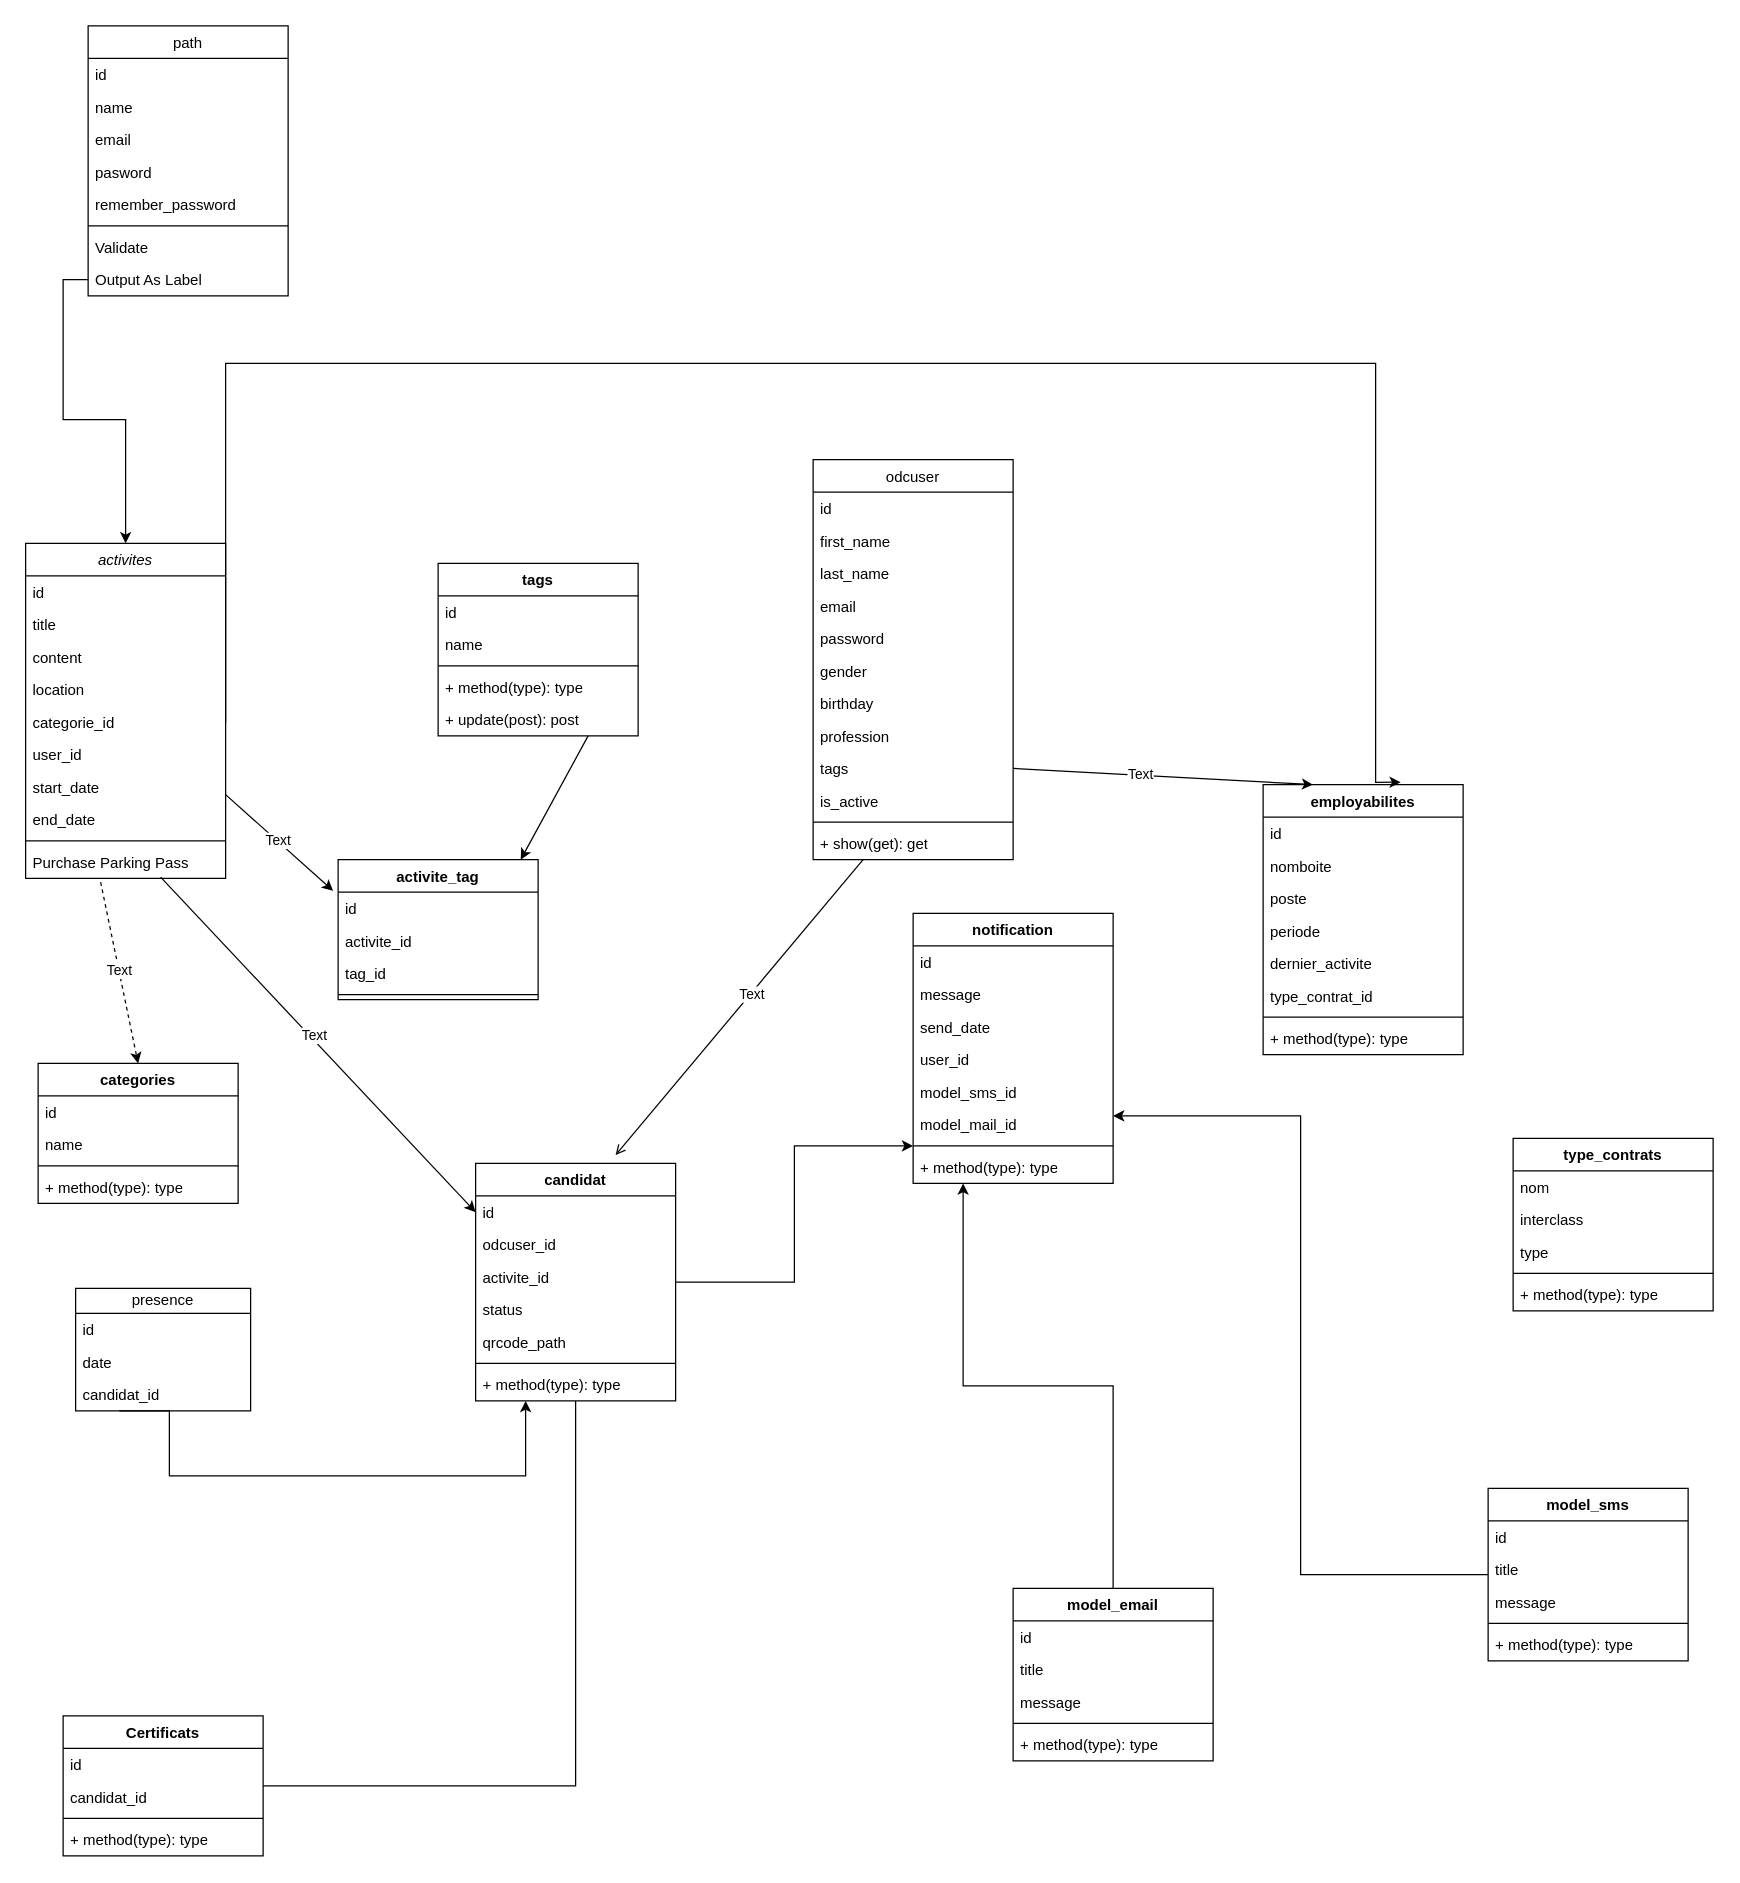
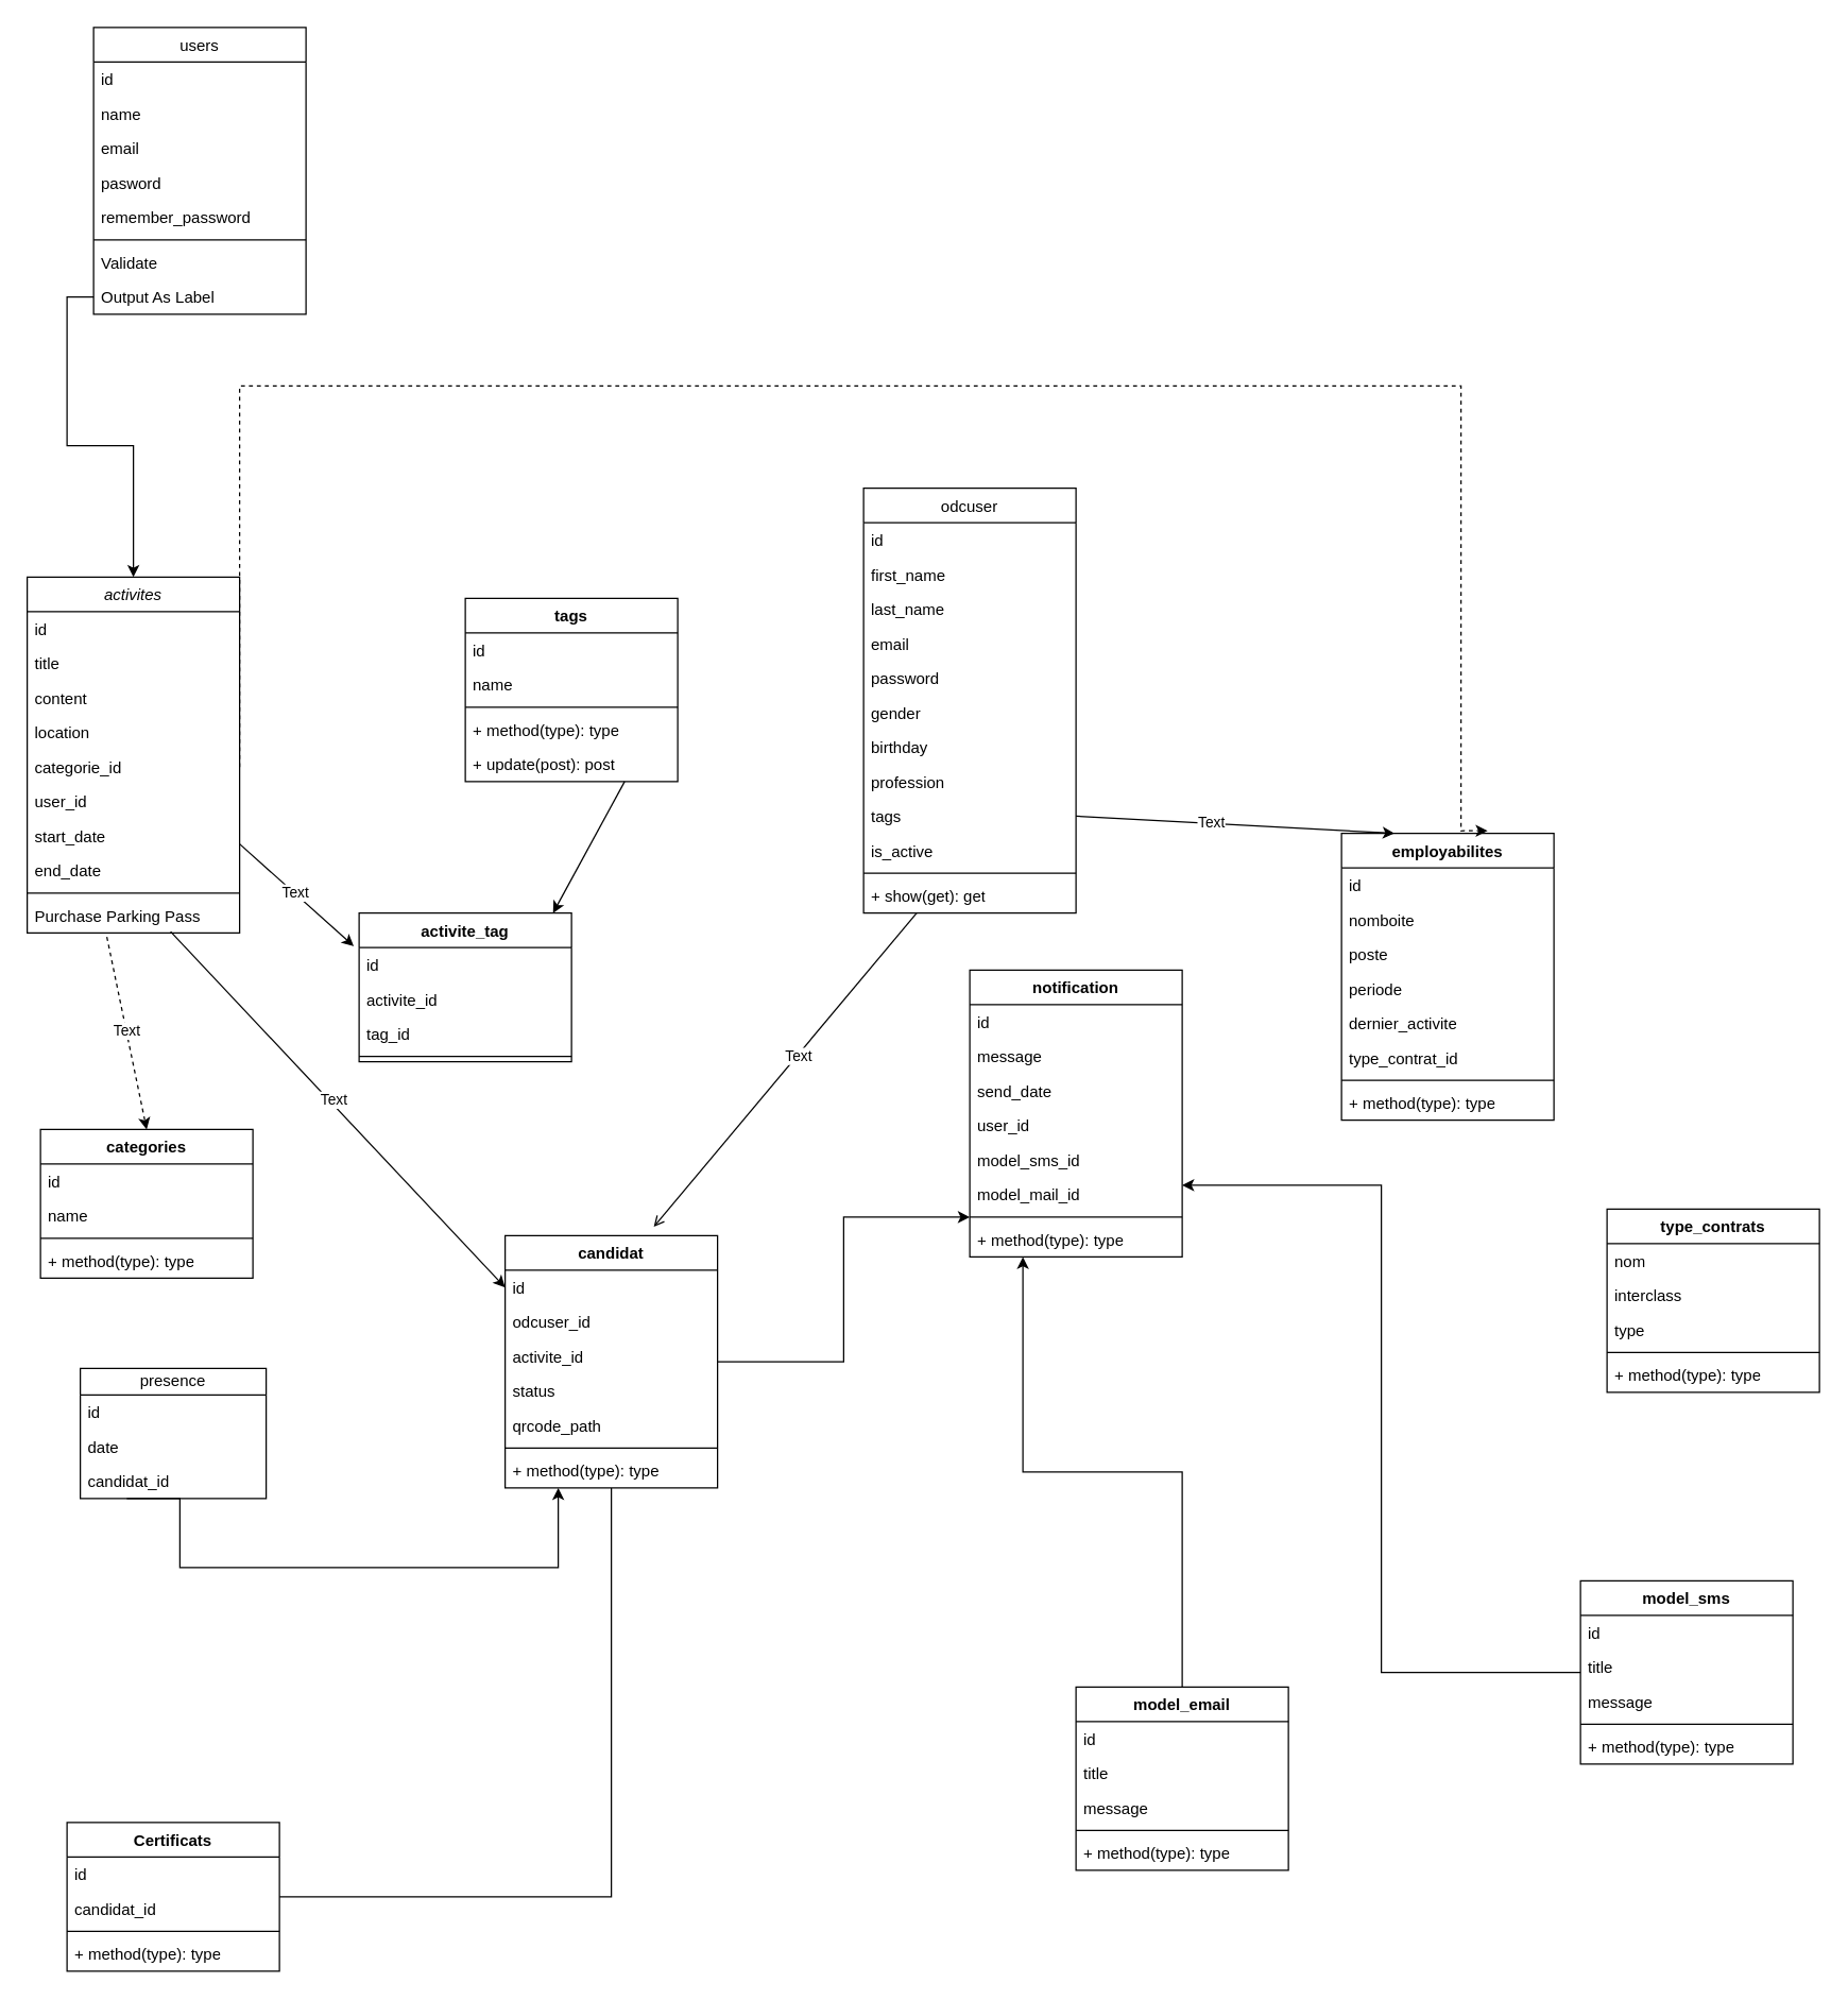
- <mxCell id="26" value="path" style="swimlane;fontStyle=0;align=center;verticalAlign=top;childLayout=stackLayout;horizontal=1;startSize=26;horizontalStack=0;resizeParent=1;resizeLast=0;collapsible=1;marginBottom=0;rounded=0;shadow=0;strokeWidth=1;" parent="1" vertex="1"><mxGeometry x="70" y="20" width="160" height="216" as="geometry"><mxRectangle x="550" y="140" width="160" height="26" as="alternateBounds" /></mxGeometry></mxCell>
+ <mxCell id="26" value="users" style="swimlane;fontStyle=0;align=center;verticalAlign=top;childLayout=stackLayout;horizontal=1;startSize=26;horizontalStack=0;resizeParent=1;resizeLast=0;collapsible=1;marginBottom=0;rounded=0;shadow=0;strokeWidth=1;" parent="1" vertex="1"><mxGeometry x="70" y="20" width="160" height="216" as="geometry"><mxRectangle x="550" y="140" width="160" height="26" as="alternateBounds" /></mxGeometry></mxCell>
- <mxCell id="122" style="edgeStyle=orthogonalEdgeStyle;rounded=0;orthogonalLoop=1;jettySize=auto;html=1;exitX=1;exitY=0.5;exitDx=0;exitDy=0;entryX=0.688;entryY=-0.009;entryDx=0;entryDy=0;entryPerimeter=0;" edge="1" parent="1" source="7" target="83"><mxGeometry relative="1" as="geometry"><Array as="points"><mxPoint x="180" y="290" /><mxPoint x="1100" y="290" /></Array></mxGeometry></mxCell>
+ <mxCell id="122" style="edgeStyle=orthogonalEdgeStyle;rounded=0;orthogonalLoop=1;jettySize=auto;html=1;exitX=1;exitY=0.5;exitDx=0;exitDy=0;entryX=0.688;entryY=-0.009;entryDx=0;entryDy=0;entryPerimeter=0;dashed=1;" edge="1" parent="1" source="7" target="83"><mxGeometry relative="1" as="geometry"><Array as="points"><mxPoint x="180" y="290" /><mxPoint x="1100" y="290" /></Array></mxGeometry></mxCell>
